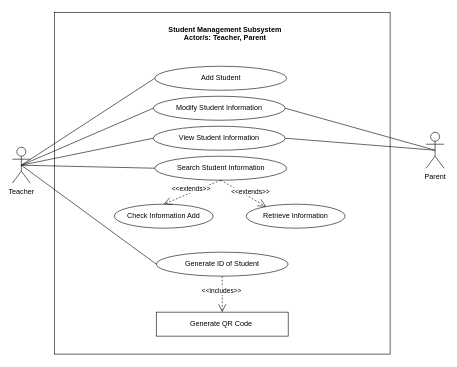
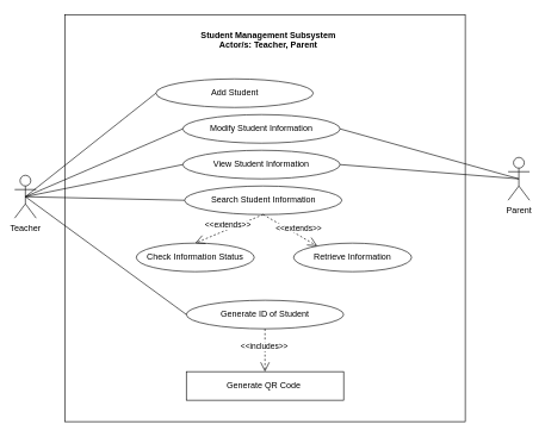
- <mxCell id="13" value="Add Student" style="ellipse;whiteSpace=wrap;html=1;fillColor=none;" parent="1" vertex="1"><mxGeometry x="257.5" y="110" width="220" height="40" as="geometry" /></mxCell>
+ <mxCell id="13" value="Add Student" style="ellipse;whiteSpace=wrap;html=1;fillColor=none;" parent="1" vertex="1"><mxGeometry x="217.5" y="110" width="220" height="40" as="geometry" /></mxCell>
- <mxCell id="17" value="Check Information Add" style="ellipse;whiteSpace=wrap;html=1;fillColor=none;" parent="1" vertex="1"><mxGeometry x="190" y="340" width="165" height="40" as="geometry" /></mxCell>
+ <mxCell id="17" value="Check Information Status" style="ellipse;whiteSpace=wrap;html=1;fillColor=none;" parent="1" vertex="1"><mxGeometry x="190" y="340" width="165" height="40" as="geometry" /></mxCell>
